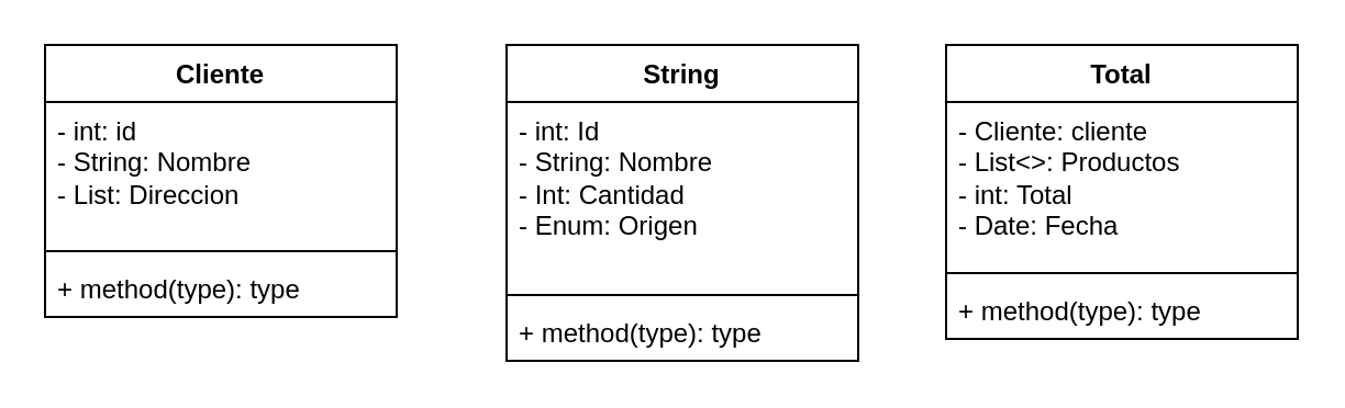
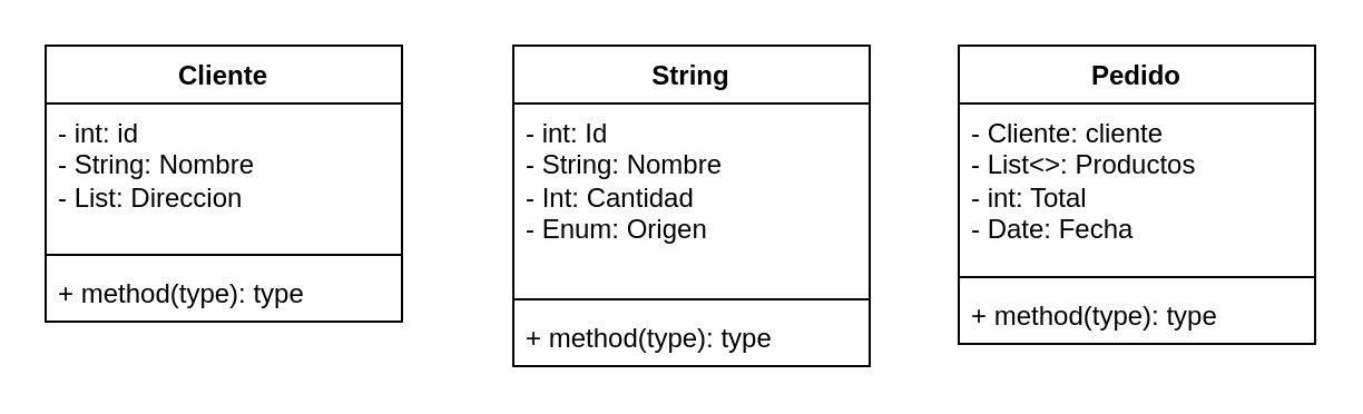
- <mxCell id="10" value="Total" style="swimlane;fontStyle=1;align=center;verticalAlign=top;childLayout=stackLayout;horizontal=1;startSize=26;horizontalStack=0;resizeParent=1;resizeParentMax=0;resizeLast=0;collapsible=1;marginBottom=0;whiteSpace=wrap;html=1;" parent="1" vertex="1"><mxGeometry x="430" y="20" width="160" height="134" as="geometry" /></mxCell>
+ <mxCell id="10" value="Pedido" style="swimlane;fontStyle=1;align=center;verticalAlign=top;childLayout=stackLayout;horizontal=1;startSize=26;horizontalStack=0;resizeParent=1;resizeParentMax=0;resizeLast=0;collapsible=1;marginBottom=0;whiteSpace=wrap;html=1;" parent="1" vertex="1"><mxGeometry x="430" y="20" width="160" height="134" as="geometry" /></mxCell>
